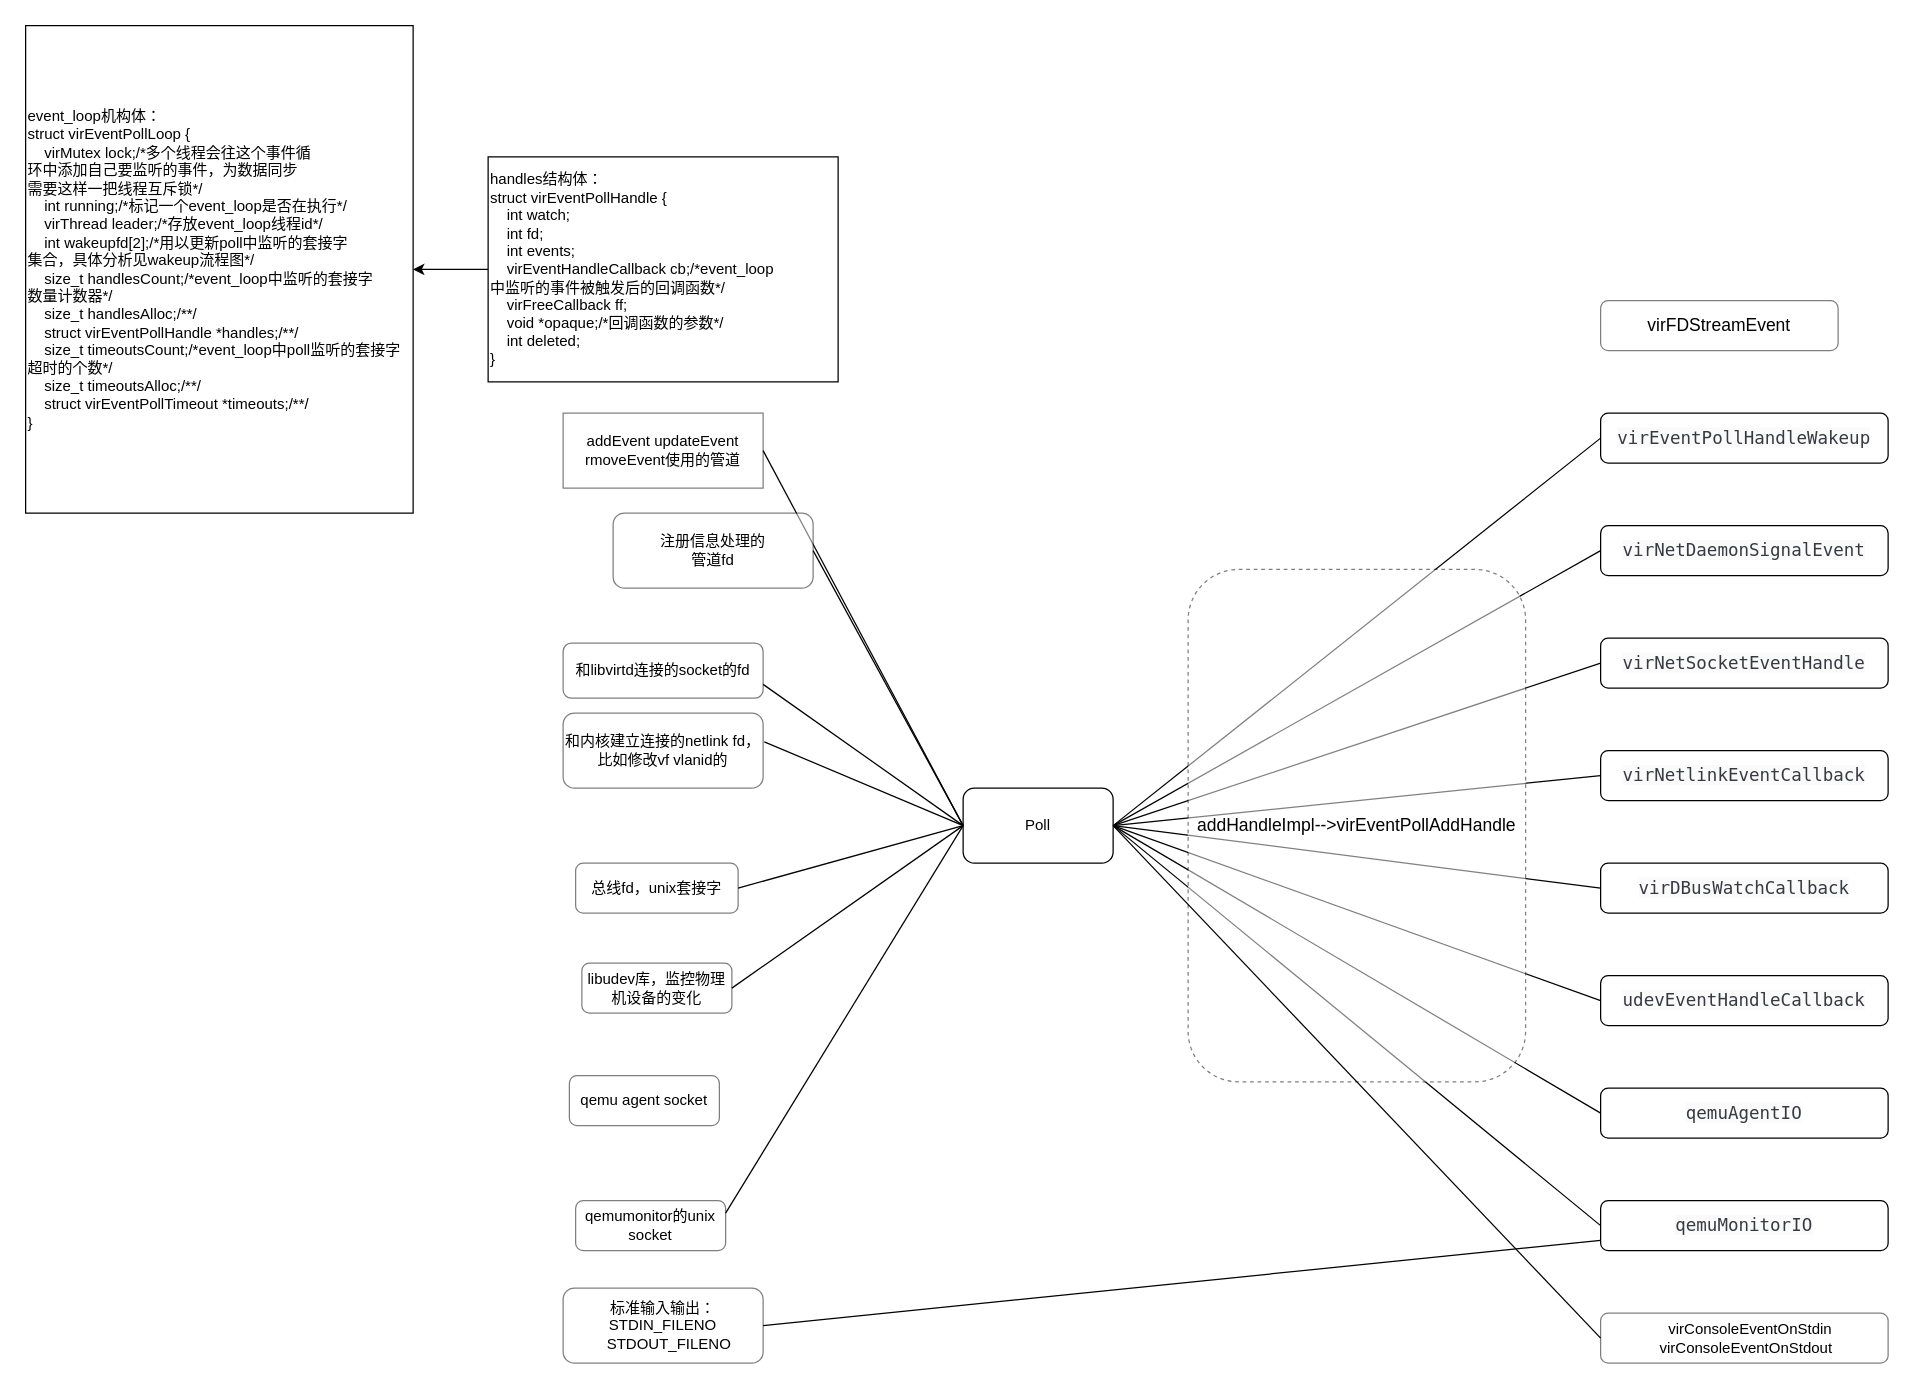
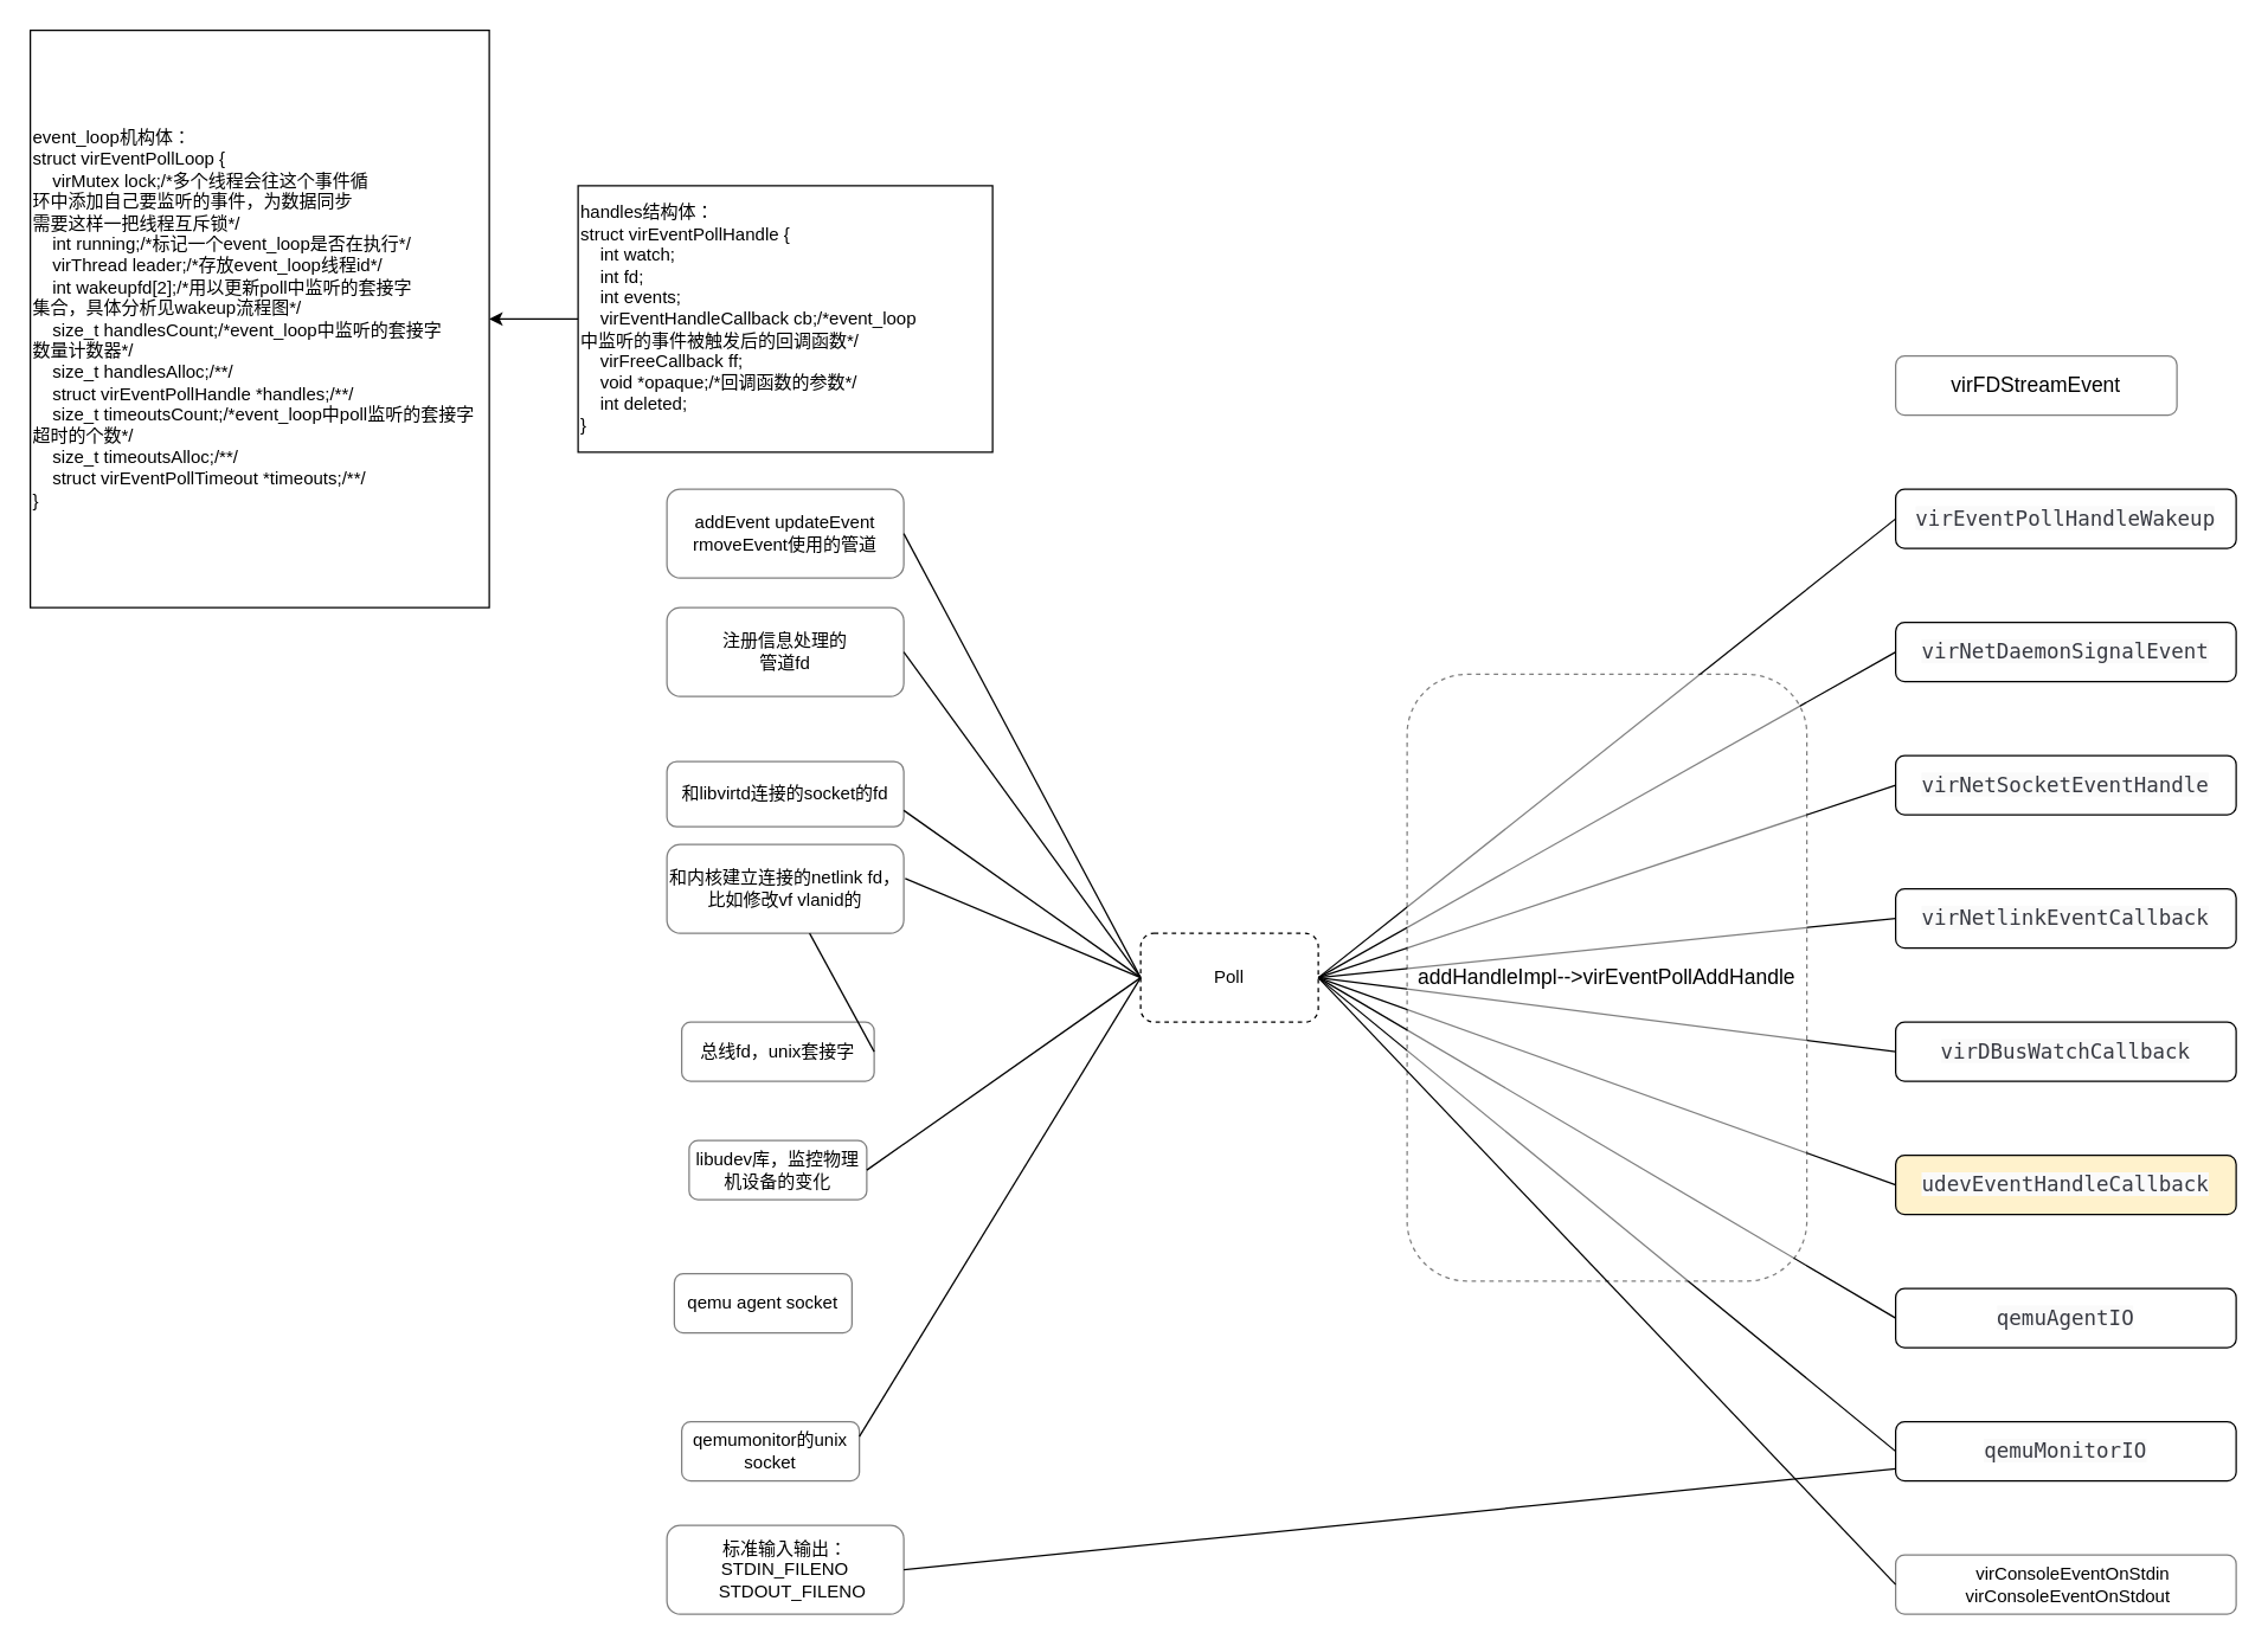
- <mxCell id="23" value="addEvent updateEvent rmoveEvent使用的管道" style="whiteSpace=wrap;html=1;opacity=50;rounded=0;" vertex="1" parent="1"><mxGeometry x="450" y="330" width="160" height="60" as="geometry" /></mxCell>
+ <mxCell id="23" value="addEvent updateEvent rmoveEvent使用的管道" style="rounded=1;whiteSpace=wrap;html=1;opacity=50;" vertex="1" parent="1"><mxGeometry x="450" y="330" width="160" height="60" as="geometry" /></mxCell>
- <mxCell id="36" value="注册信息处理的&lt;br&gt;管道fd" style="rounded=1;whiteSpace=wrap;html=1;opacity=50;" vertex="1" parent="1"><mxGeometry x="490" y="410" width="160" height="60" as="geometry" /></mxCell>
+ <mxCell id="36" value="注册信息处理的&lt;br&gt;管道fd" style="rounded=1;whiteSpace=wrap;html=1;opacity=50;" vertex="1" parent="1"><mxGeometry x="450" y="410" width="160" height="60" as="geometry" /></mxCell>
- <mxCell id="5" value="Poll" style="rounded=1;whiteSpace=wrap;html=1;" vertex="1" parent="1"><mxGeometry x="770" y="630" width="120" height="60" as="geometry" /></mxCell>
+ <mxCell id="5" value="Poll" style="rounded=1;whiteSpace=wrap;html=1;dashed=1;" vertex="1" parent="1"><mxGeometry x="770" y="630" width="120" height="60" as="geometry" /></mxCell>
- <mxCell id="33" value="" style="endArrow=none;html=1;entryX=0;entryY=0.5;entryDx=0;entryDy=0;exitX=1;exitY=0.5;exitDx=0;exitDy=0;" edge="1" parent="1" source="32" target="5"><mxGeometry width="50" height="50" relative="1" as="geometry"><mxPoint x="590" y="710" as="sourcePoint" /><mxPoint x="640" y="660" as="targetPoint" /></mxGeometry></mxCell>
+ <mxCell id="33" value="" style="endArrow=none;html=1;exitX=1;exitY=0.5;exitDx=0;exitDy=0;" edge="1" parent="1" source="32" target="29"><mxGeometry width="50" height="50" relative="1" as="geometry"><mxPoint x="590" y="710" as="sourcePoint" /><mxPoint x="640" y="660" as="targetPoint" /></mxGeometry></mxCell>
- <mxCell id="11" value="&lt;span style=&quot;color: rgb(56 , 58 , 66) ; font-family: &amp;#34;source code pro&amp;#34; , &amp;#34;dejavu sans mono&amp;#34; , &amp;#34;ubuntu mono&amp;#34; , &amp;#34;anonymous pro&amp;#34; , &amp;#34;droid sans mono&amp;#34; , &amp;#34;menlo&amp;#34; , &amp;#34;monaco&amp;#34; , &amp;#34;consolas&amp;#34; , &amp;#34;inconsolata&amp;#34; , &amp;#34;courier&amp;#34; , monospace , &amp;#34;pingfang sc&amp;#34; , &amp;#34;microsoft yahei&amp;#34; , sans-serif ; font-size: 14px ; text-align: left ; white-space: pre ; background-color: rgb(250 , 250 , 250)&quot;&gt;udevEventHandleCallback&lt;/span&gt;" style="rounded=1;whiteSpace=wrap;html=1;" vertex="1" parent="1"><mxGeometry x="1280" y="780" width="230" height="40" as="geometry" /></mxCell>
+ <mxCell id="11" value="&lt;span style=&quot;color: rgb(56 , 58 , 66) ; font-family: &amp;#34;source code pro&amp;#34; , &amp;#34;dejavu sans mono&amp;#34; , &amp;#34;ubuntu mono&amp;#34; , &amp;#34;anonymous pro&amp;#34; , &amp;#34;droid sans mono&amp;#34; , &amp;#34;menlo&amp;#34; , &amp;#34;monaco&amp;#34; , &amp;#34;consolas&amp;#34; , &amp;#34;inconsolata&amp;#34; , &amp;#34;courier&amp;#34; , monospace , &amp;#34;pingfang sc&amp;#34; , &amp;#34;microsoft yahei&amp;#34; , sans-serif ; font-size: 14px ; text-align: left ; white-space: pre ; background-color: rgb(250 , 250 , 250)&quot;&gt;udevEventHandleCallback&lt;/span&gt;" style="rounded=1;whiteSpace=wrap;html=1;fillColor=#fff2cc;" vertex="1" parent="1"><mxGeometry x="1280" y="780" width="230" height="40" as="geometry" /></mxCell>
